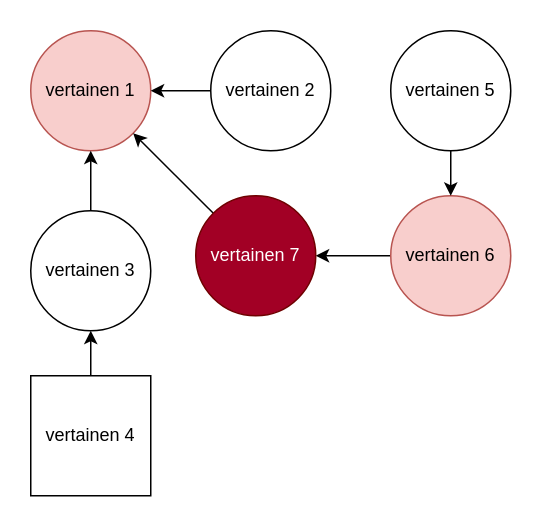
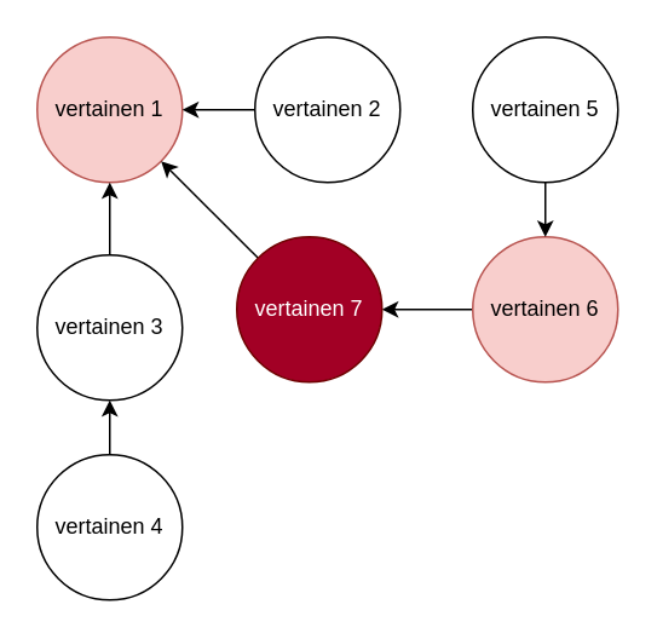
- <mxCell id="8" value="vertainen 4" style="whiteSpace=wrap;html=1;rounded=0;" vertex="1" parent="1"><mxGeometry y="250" width="80" height="80" as="geometry" x="20" /></mxCell>
+ <mxCell id="8" value="vertainen 4" style="ellipse;whiteSpace=wrap;html=1;" vertex="1" parent="1"><mxGeometry y="250" width="80" height="80" as="geometry" x="20" /></mxCell>
